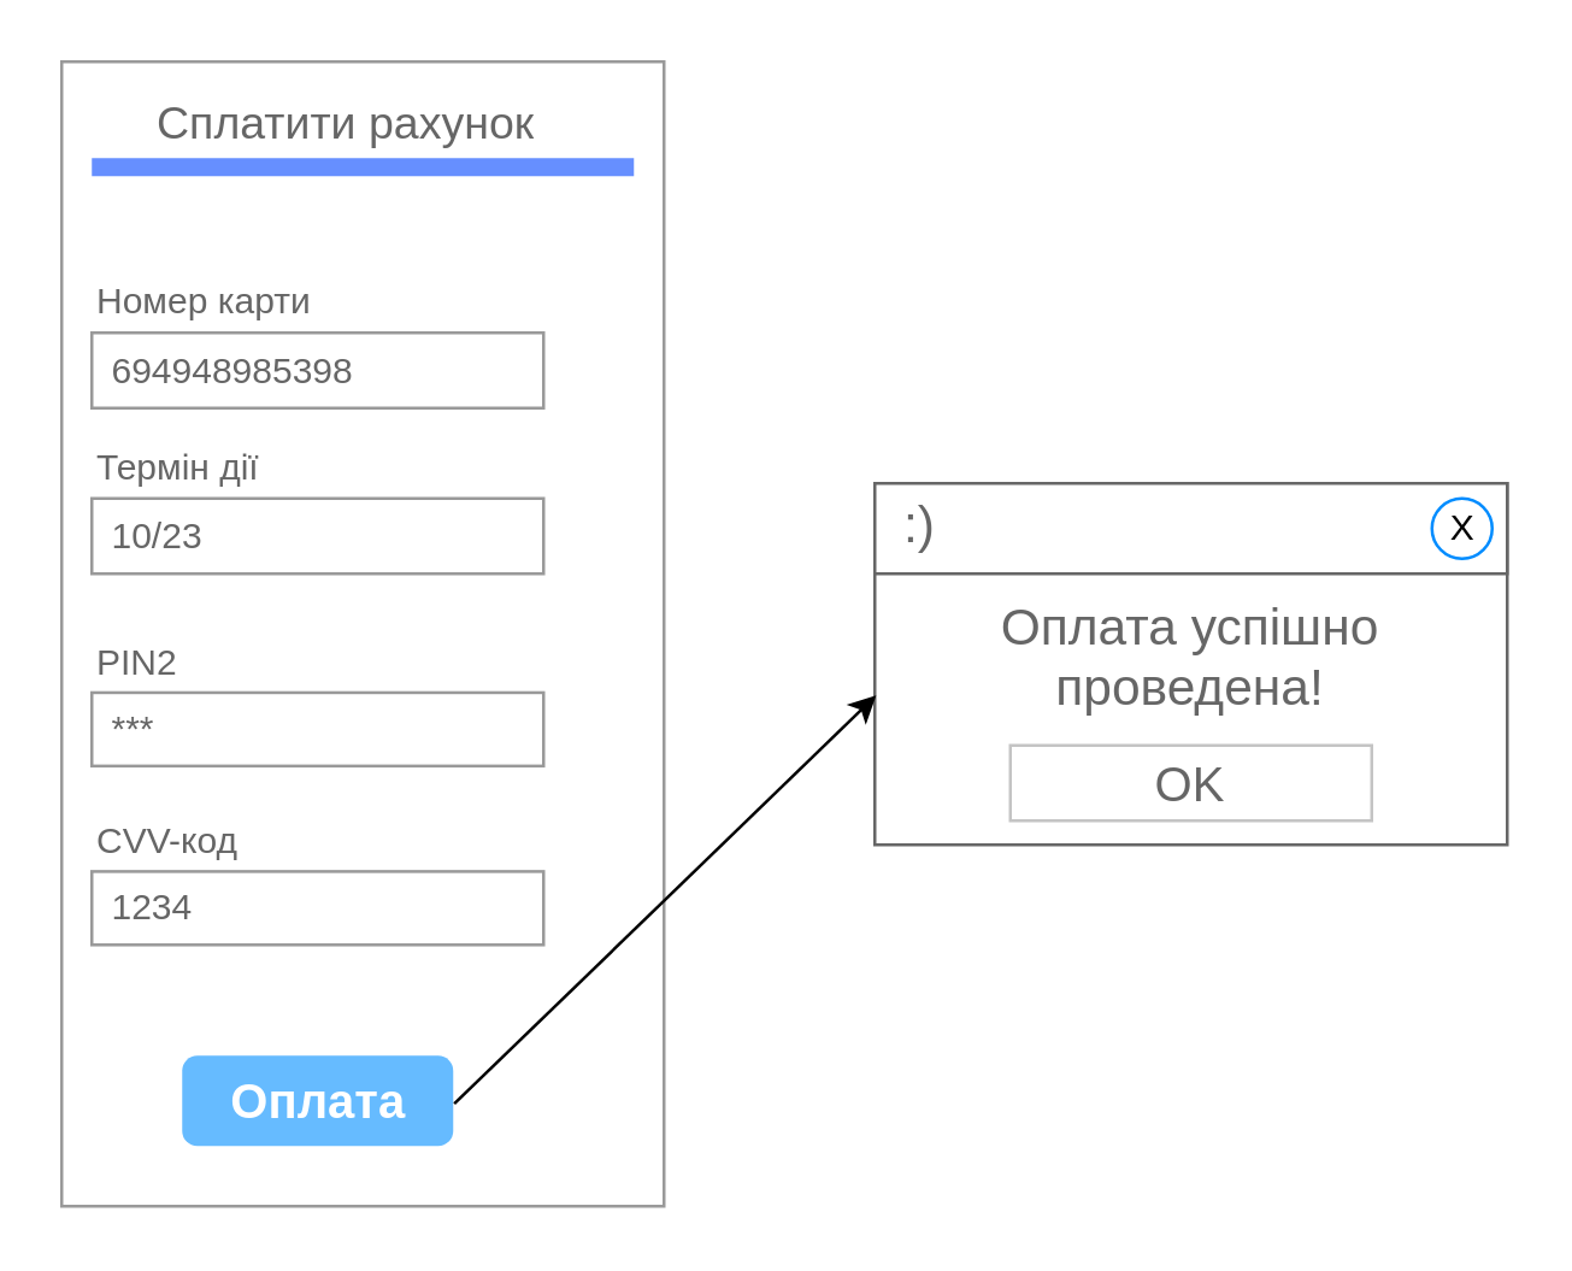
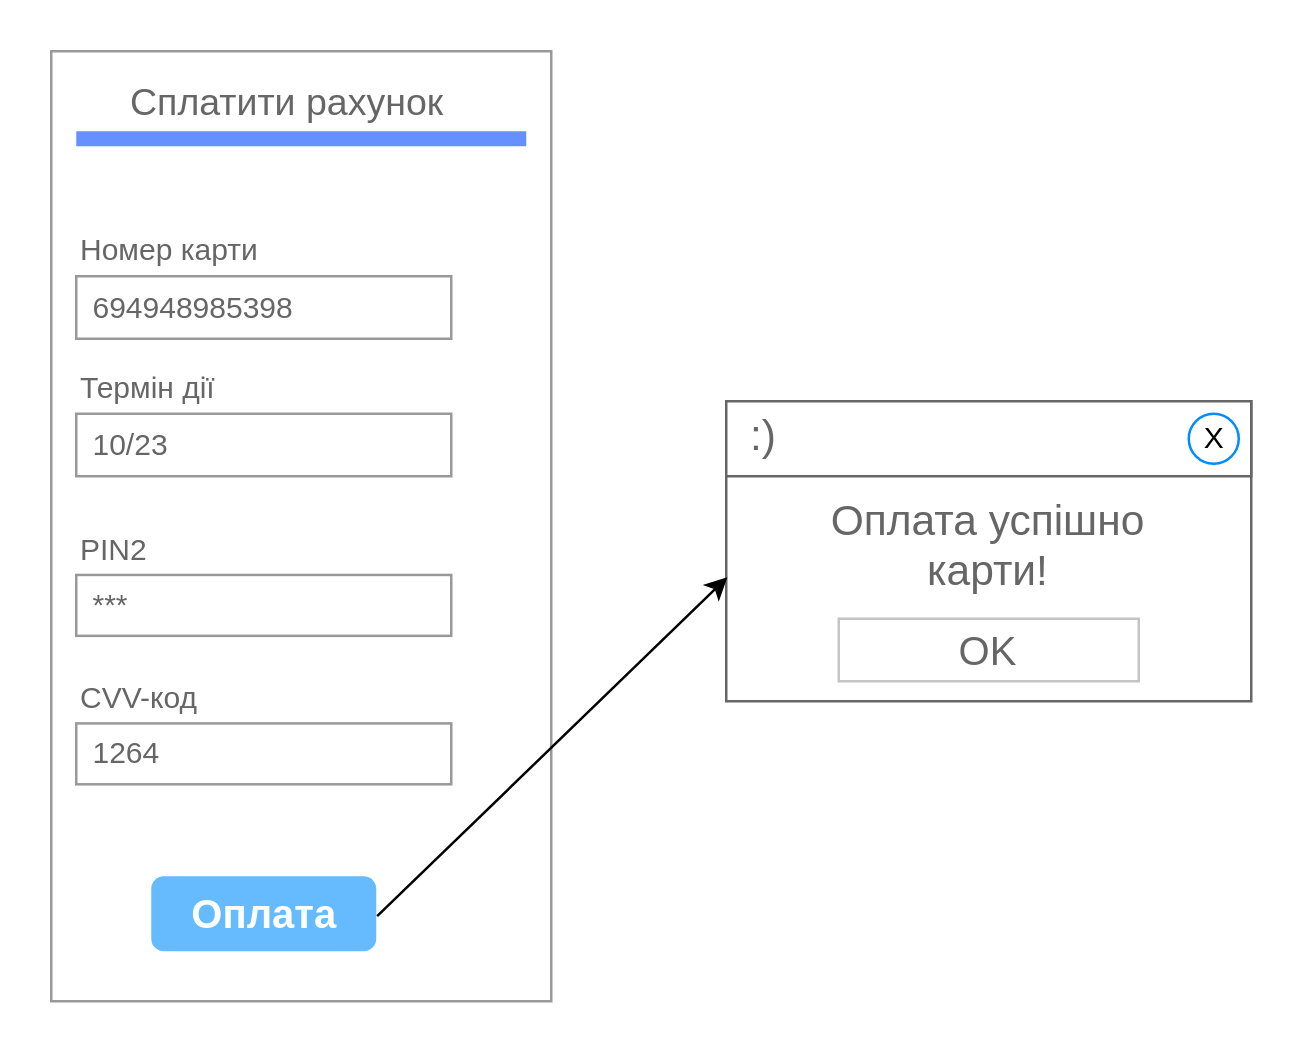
- <mxCell id="16" value="Оплата успішно&lt;br&gt;проведена!" style="strokeWidth=1;shadow=0;dashed=0;align=center;html=1;shape=mxgraph.mockup.containers.rrect;rSize=0;strokeColor=#666666;fontColor=#666666;fontSize=17;verticalAlign=top;whiteSpace=wrap;fillColor=#ffffff;spacingTop=32;" parent="1" vertex="1"><mxGeometry x="290" y="160" width="210" height="120" as="geometry" /></mxCell>
+ <mxCell id="16" value="Оплата успішно&lt;br&gt;карти!" style="strokeWidth=1;shadow=0;dashed=0;align=center;html=1;shape=mxgraph.mockup.containers.rrect;rSize=0;strokeColor=#666666;fontColor=#666666;fontSize=17;verticalAlign=top;whiteSpace=wrap;fillColor=#ffffff;spacingTop=32;" parent="1" vertex="1"><mxGeometry x="290" y="160" width="210" height="120" as="geometry" /></mxCell>
- <mxCell id="12" value="1234" style="strokeWidth=1;shadow=0;dashed=0;align=center;html=1;shape=mxgraph.mockup.forms.rrect;rSize=0;strokeColor=#999999;fontColor=#666666;align=left;spacingLeft=5;resizeWidth=1;" vertex="1" parent="10"><mxGeometry y="19.486" width="150" height="24.359" as="geometry" /></mxCell>
+ <mxCell id="12" value="1264" style="strokeWidth=1;shadow=0;dashed=0;align=center;html=1;shape=mxgraph.mockup.forms.rrect;rSize=0;strokeColor=#999999;fontColor=#666666;align=left;spacingLeft=5;resizeWidth=1;" vertex="1" parent="10"><mxGeometry y="19.486" width="150" height="24.359" as="geometry" /></mxCell>
